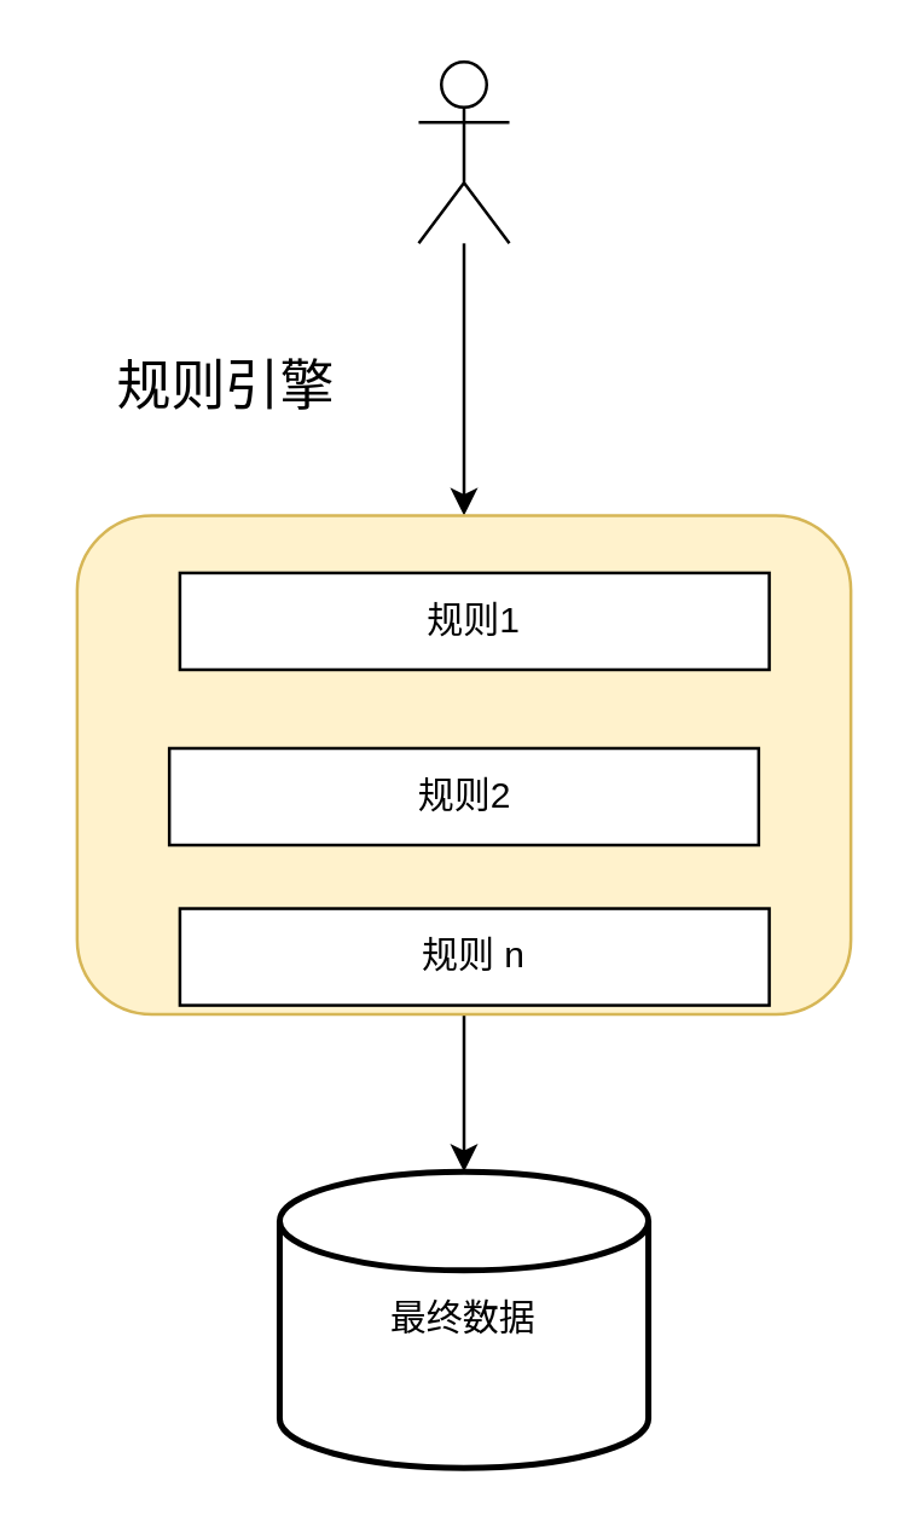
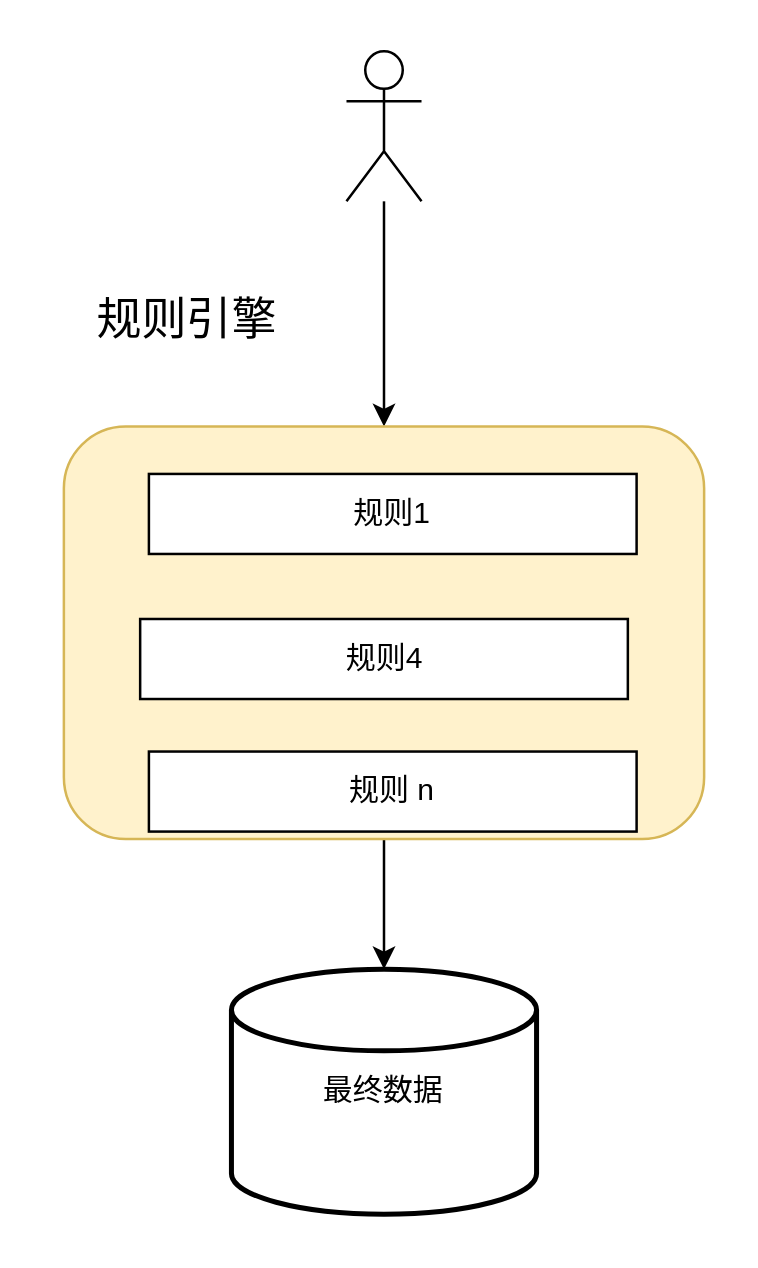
- <mxCell id="10" value="规则2" style="rounded=0;whiteSpace=wrap;html=1;" vertex="1" parent="7"><mxGeometry x="30.5" y="77" width="195" height="32" as="geometry" /></mxCell>
+ <mxCell id="10" value="规则4" style="rounded=0;whiteSpace=wrap;html=1;" vertex="1" parent="7"><mxGeometry x="30.5" y="77" width="195" height="32" as="geometry" /></mxCell>
